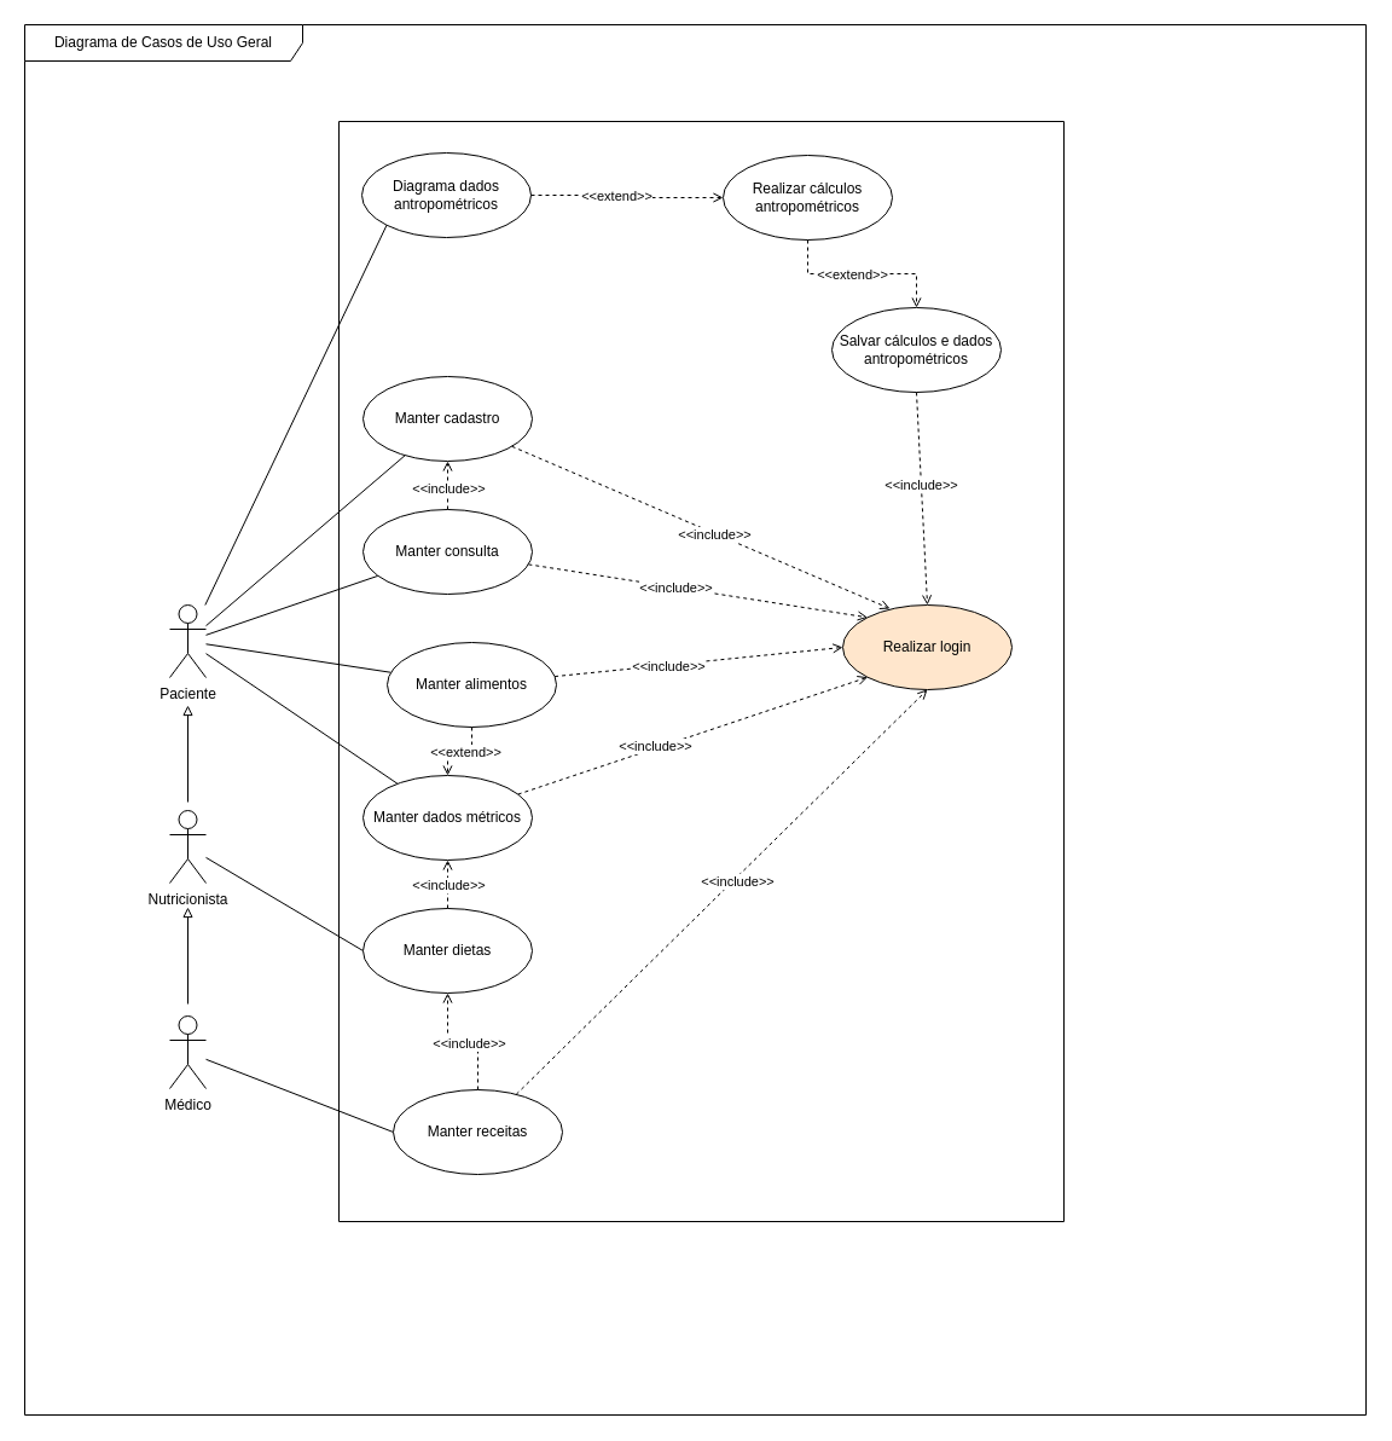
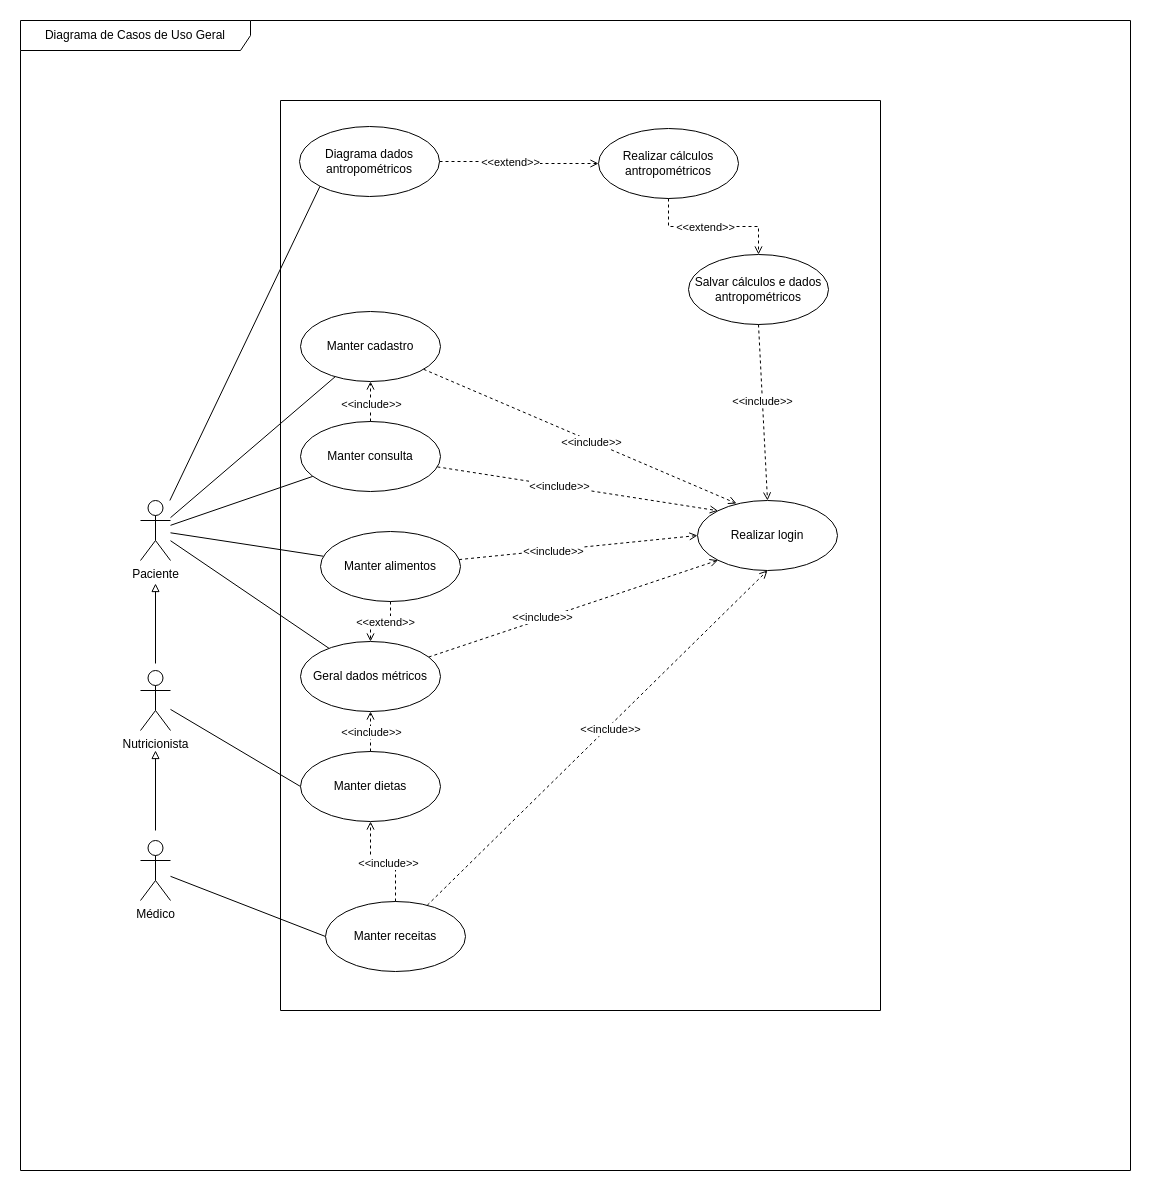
- <mxCell id="29" value="Realizar login" style="ellipse;whiteSpace=wrap;html=1;fillColor=#ffe6cc;" parent="14" vertex="1"><mxGeometry x="417" y="400" width="140" height="70" as="geometry" /></mxCell>
+ <mxCell id="29" value="Realizar login" style="ellipse;whiteSpace=wrap;html=1;" parent="14" vertex="1"><mxGeometry x="417" y="400" width="140" height="70" as="geometry" /></mxCell>
- <mxCell id="20" value="Manter dados métricos" style="ellipse;whiteSpace=wrap;html=1;" parent="14" vertex="1"><mxGeometry x="20" y="541" width="140" height="70" as="geometry" /></mxCell>
+ <mxCell id="20" value="Geral dados métricos" style="ellipse;whiteSpace=wrap;html=1;" parent="14" vertex="1"><mxGeometry x="20" y="541" width="140" height="70" as="geometry" /></mxCell>
